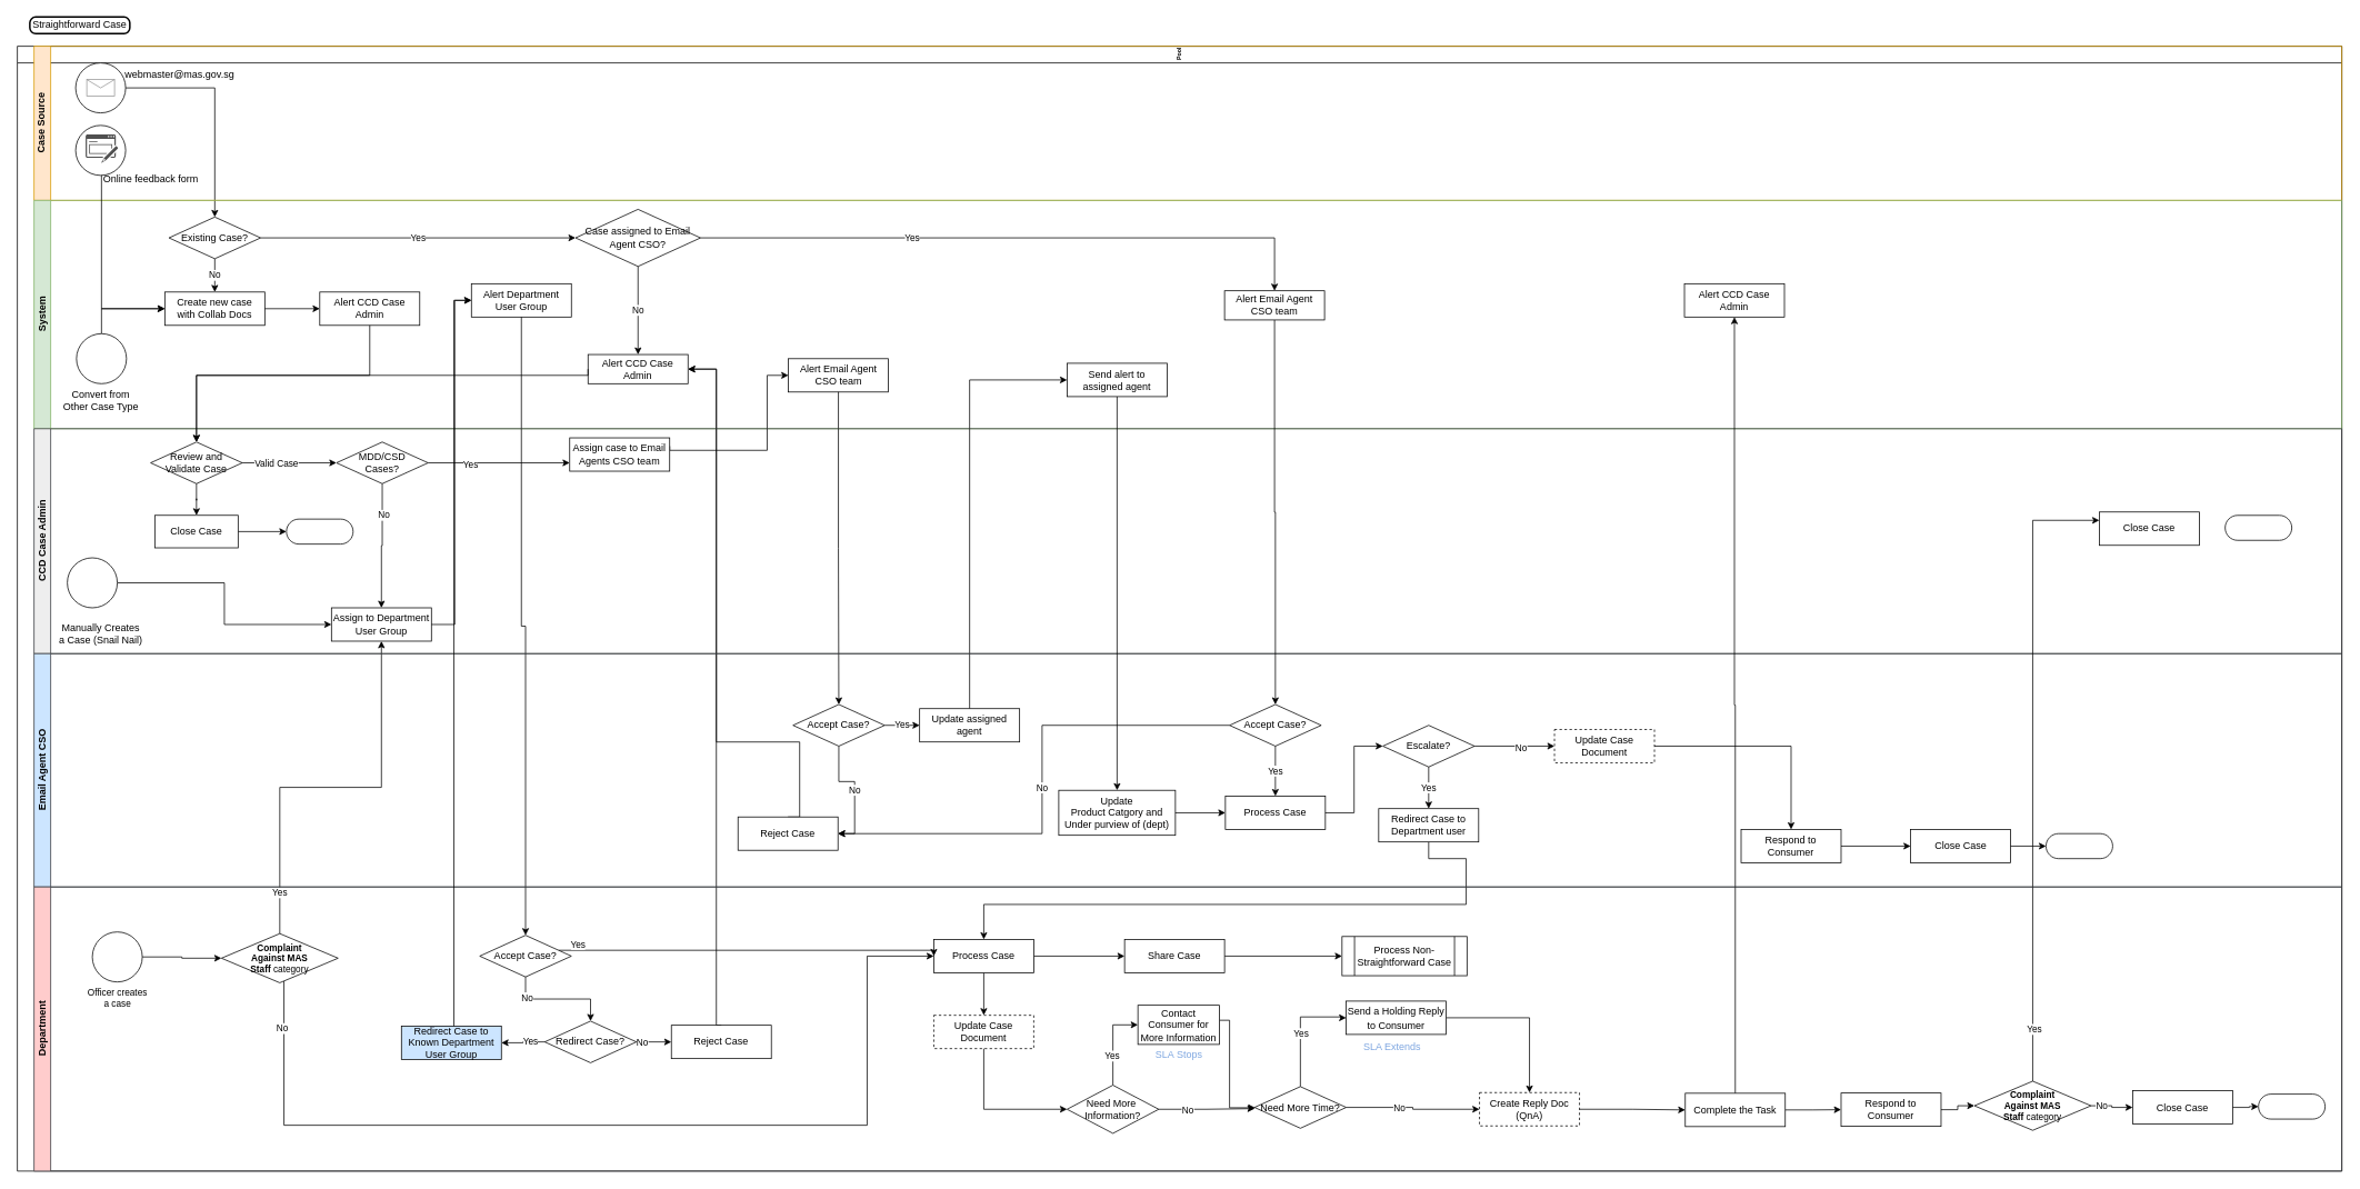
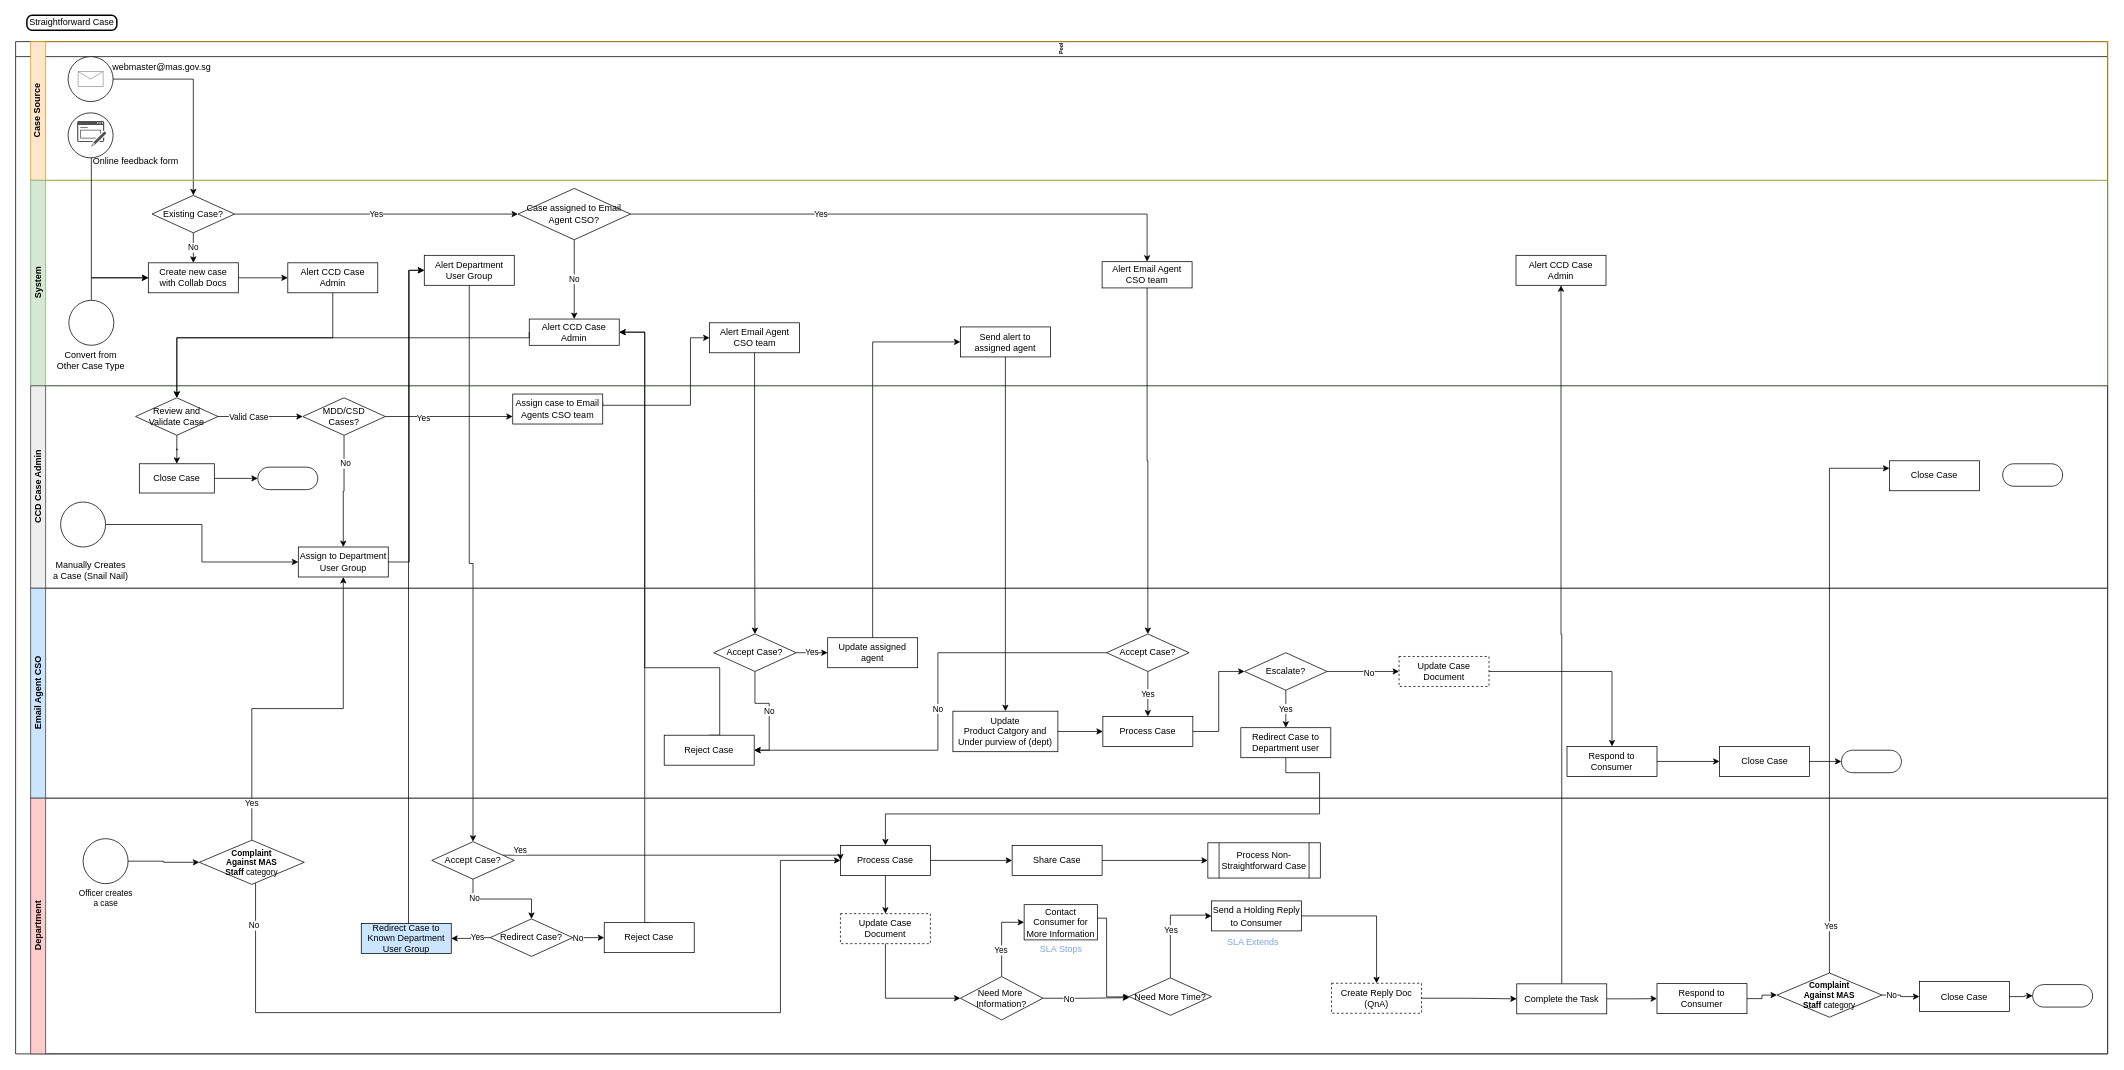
- <mxCell id="118" value="" style="edgeStyle=orthogonalEdgeStyle;rounded=0;orthogonalLoop=1;jettySize=auto;html=1;" parent="88" source="120" target="98" edge="1"><mxGeometry relative="1" as="geometry" /></mxCell>
- <mxCell id="119" value="No" style="edgeLabel;html=1;align=center;verticalAlign=middle;resizable=0;points=[];" parent="118" vertex="1" connectable="0"><mxGeometry x="-0.225" relative="1" as="geometry"><mxPoint as="offset" /></mxGeometry></mxCell>
